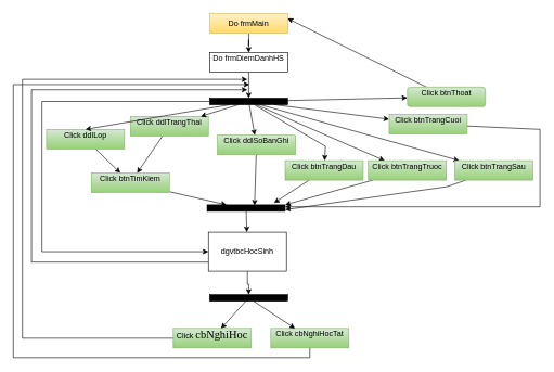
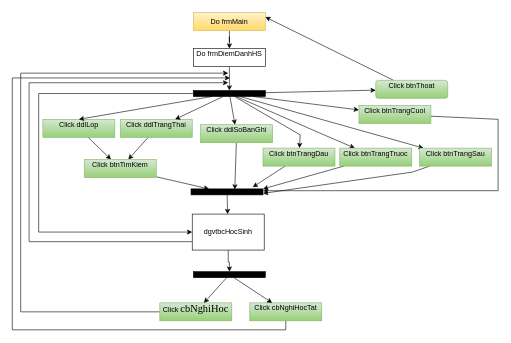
- <mxCell id="9" value="Click ddlTrangThai&lt;br&gt;&lt;p class=&quot;MsoNormal&quot; align=&quot;center&quot; style=&quot;text-indent: 0cm&quot;&gt;&lt;/p&gt;" style="rounded=0;whiteSpace=wrap;html=1;gradientColor=#97d077;fillColor=#d5e8d4;strokeColor=#82b366;" parent="1" vertex="1"><mxGeometry x="200" y="178" width="120" height="30" as="geometry" /></mxCell>
+ <mxCell id="9" value="Click ddlTrangThai&lt;br&gt;&lt;p class=&quot;MsoNormal&quot; align=&quot;center&quot; style=&quot;text-indent: 0cm&quot;&gt;&lt;/p&gt;" style="rounded=0;whiteSpace=wrap;html=1;gradientColor=#97d077;fillColor=#d5e8d4;strokeColor=#82b366;" parent="1" vertex="1"><mxGeometry x="200" y="198" width="120" height="30" as="geometry" /></mxCell>
